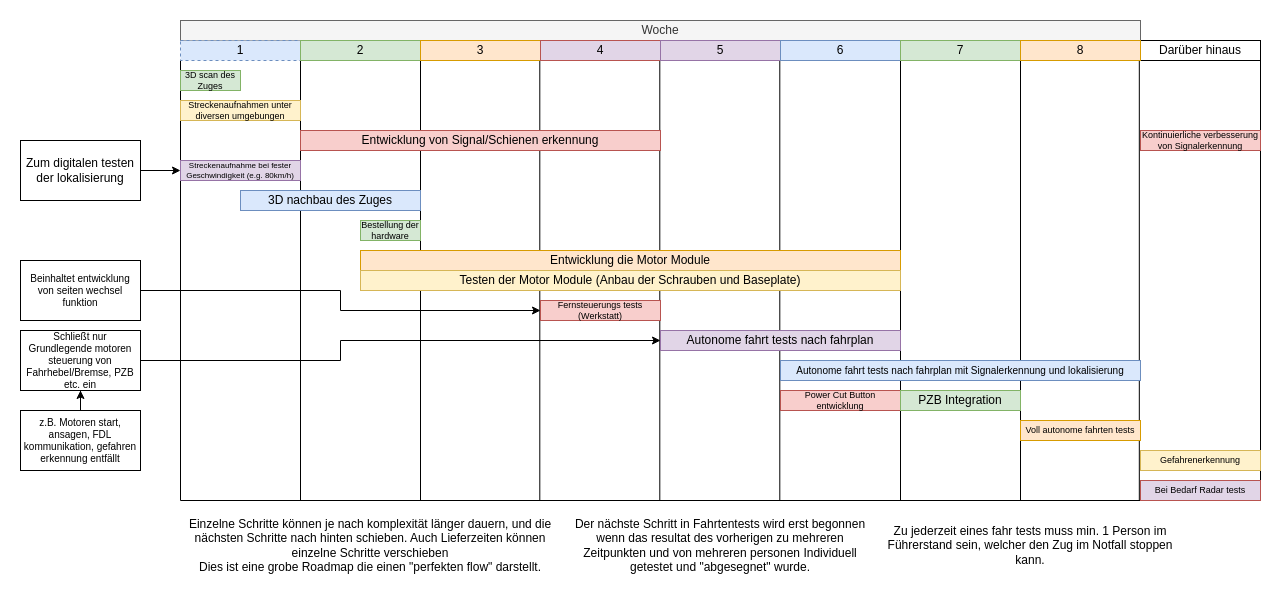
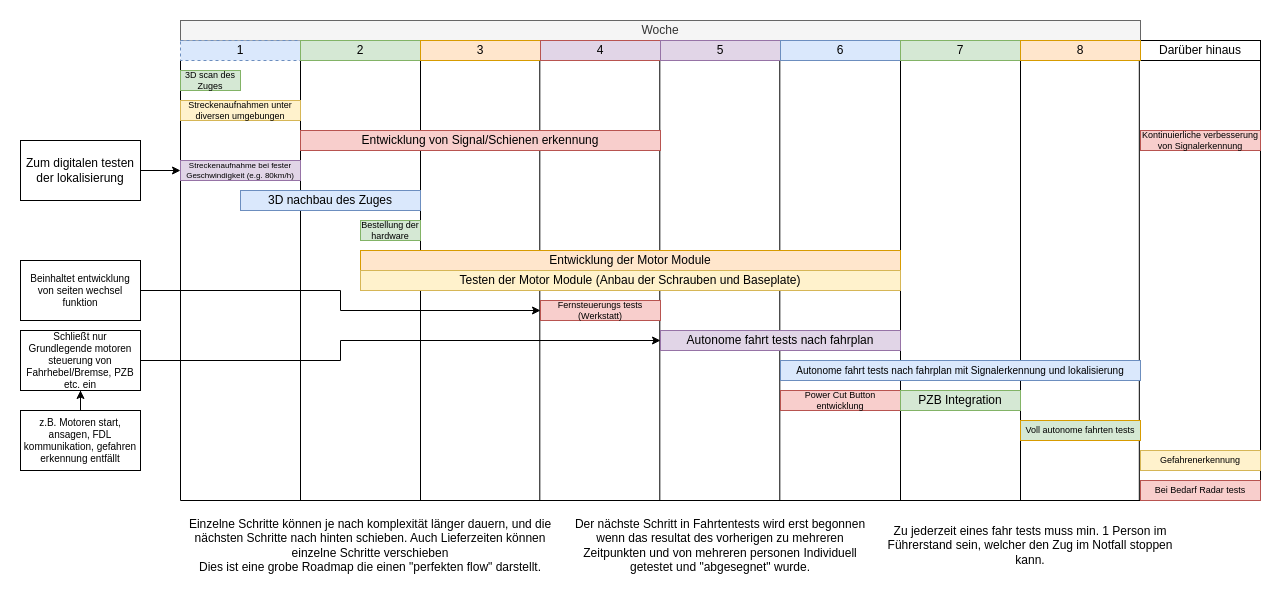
- <mxCell id="32" value="Entwicklung die Motor Module" style="rounded=0;whiteSpace=wrap;html=1;fillColor=#ffe6cc;strokeColor=#d79b00;" vertex="1" parent="1"><mxGeometry x="360" y="250" width="540" height="20" as="geometry" /></mxCell>
+ <mxCell id="32" value="Entwicklung der Motor Module" style="rounded=0;whiteSpace=wrap;html=1;fillColor=#ffe6cc;strokeColor=#d79b00;" vertex="1" parent="1"><mxGeometry x="360" y="250" width="540" height="20" as="geometry" /></mxCell>
- <mxCell id="45" value="Voll autonome fahrten tests" style="rounded=0;whiteSpace=wrap;html=1;fillColor=#ffe6cc;strokeColor=#d79b00;fontSize=9;" vertex="1" parent="1"><mxGeometry x="1020" y="420" width="120" height="20" as="geometry" /></mxCell>
+ <mxCell id="45" value="Voll autonome fahrten tests" style="rounded=0;whiteSpace=wrap;html=1;fillColor=#d5e8d4;strokeColor=#d79b00;fontSize=9;" vertex="1" parent="1"><mxGeometry x="1020" y="420" width="120" height="20" as="geometry" /></mxCell>
- <mxCell id="48" value="Bei Bedarf Radar tests" style="rounded=0;whiteSpace=wrap;html=1;fillColor=#e1d5e7;strokeColor=#b85450;fontSize=9;" vertex="1" parent="1"><mxGeometry x="1140" y="480" width="120" height="20" as="geometry" /></mxCell>
+ <mxCell id="48" value="Bei Bedarf Radar tests" style="rounded=0;whiteSpace=wrap;html=1;fillColor=#f8cecc;strokeColor=#b85450;fontSize=9;" vertex="1" parent="1"><mxGeometry x="1140" y="480" width="120" height="20" as="geometry" /></mxCell>
